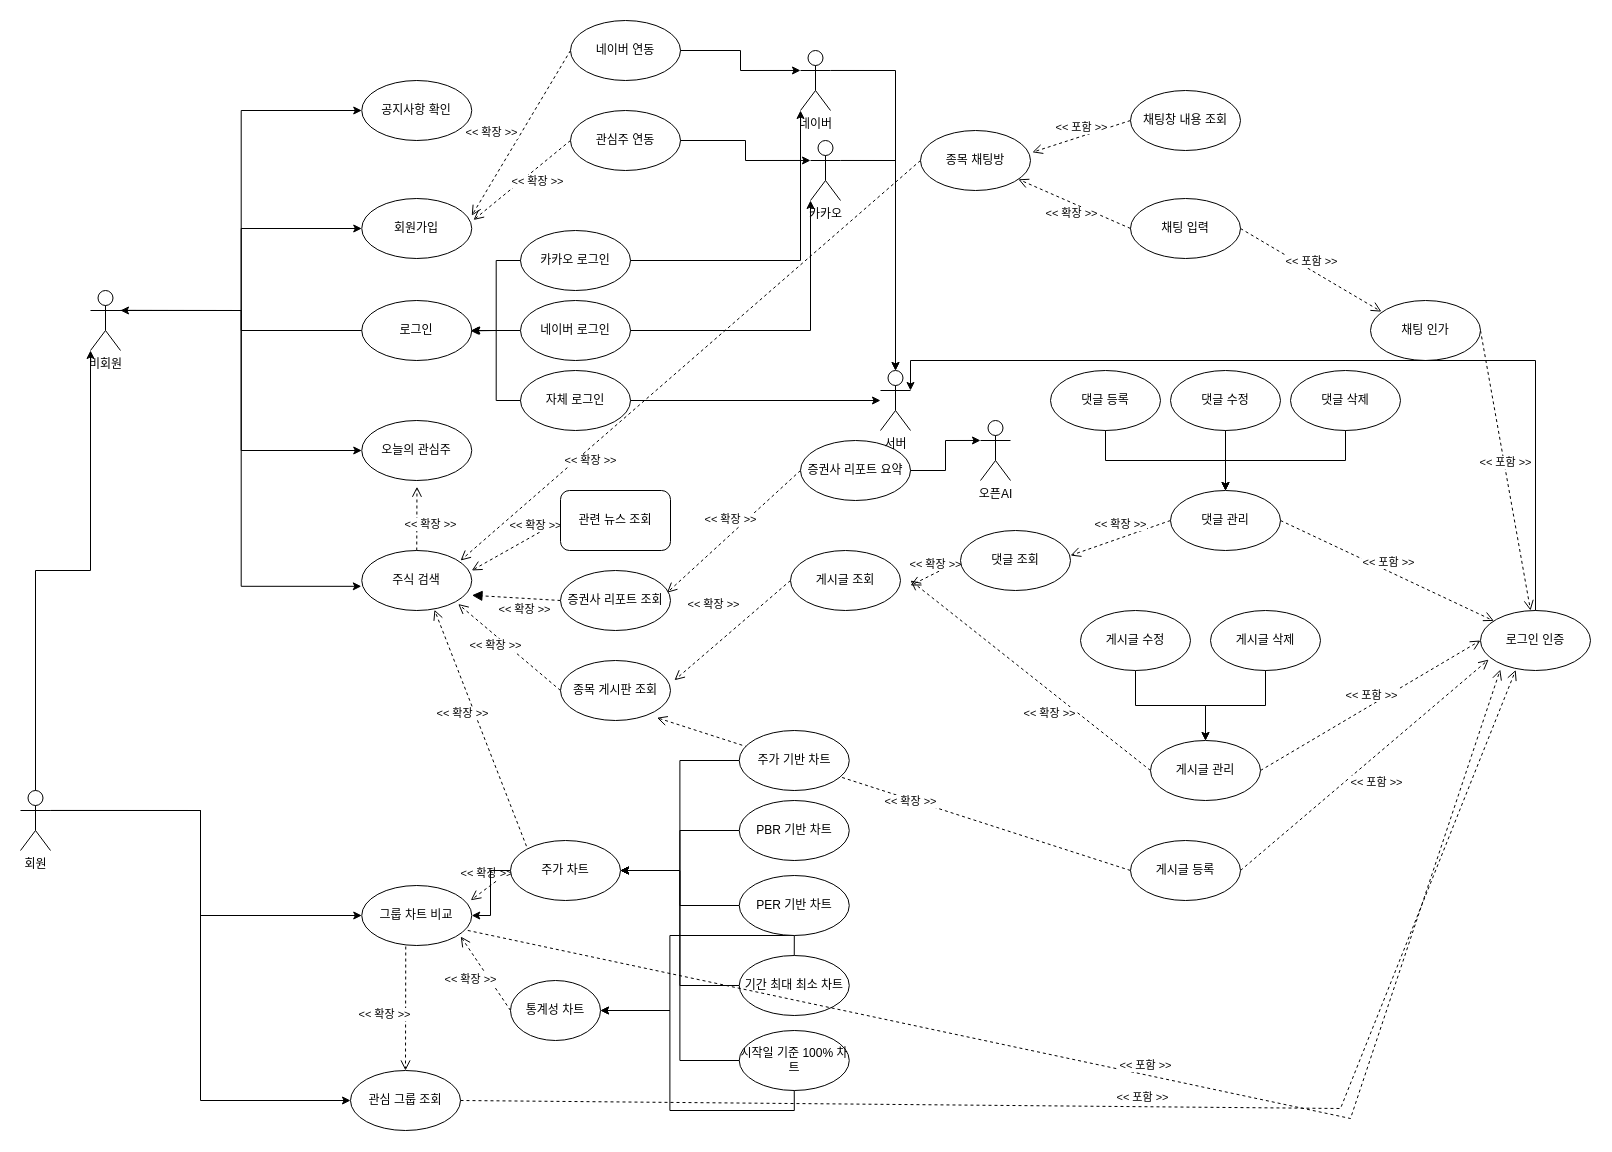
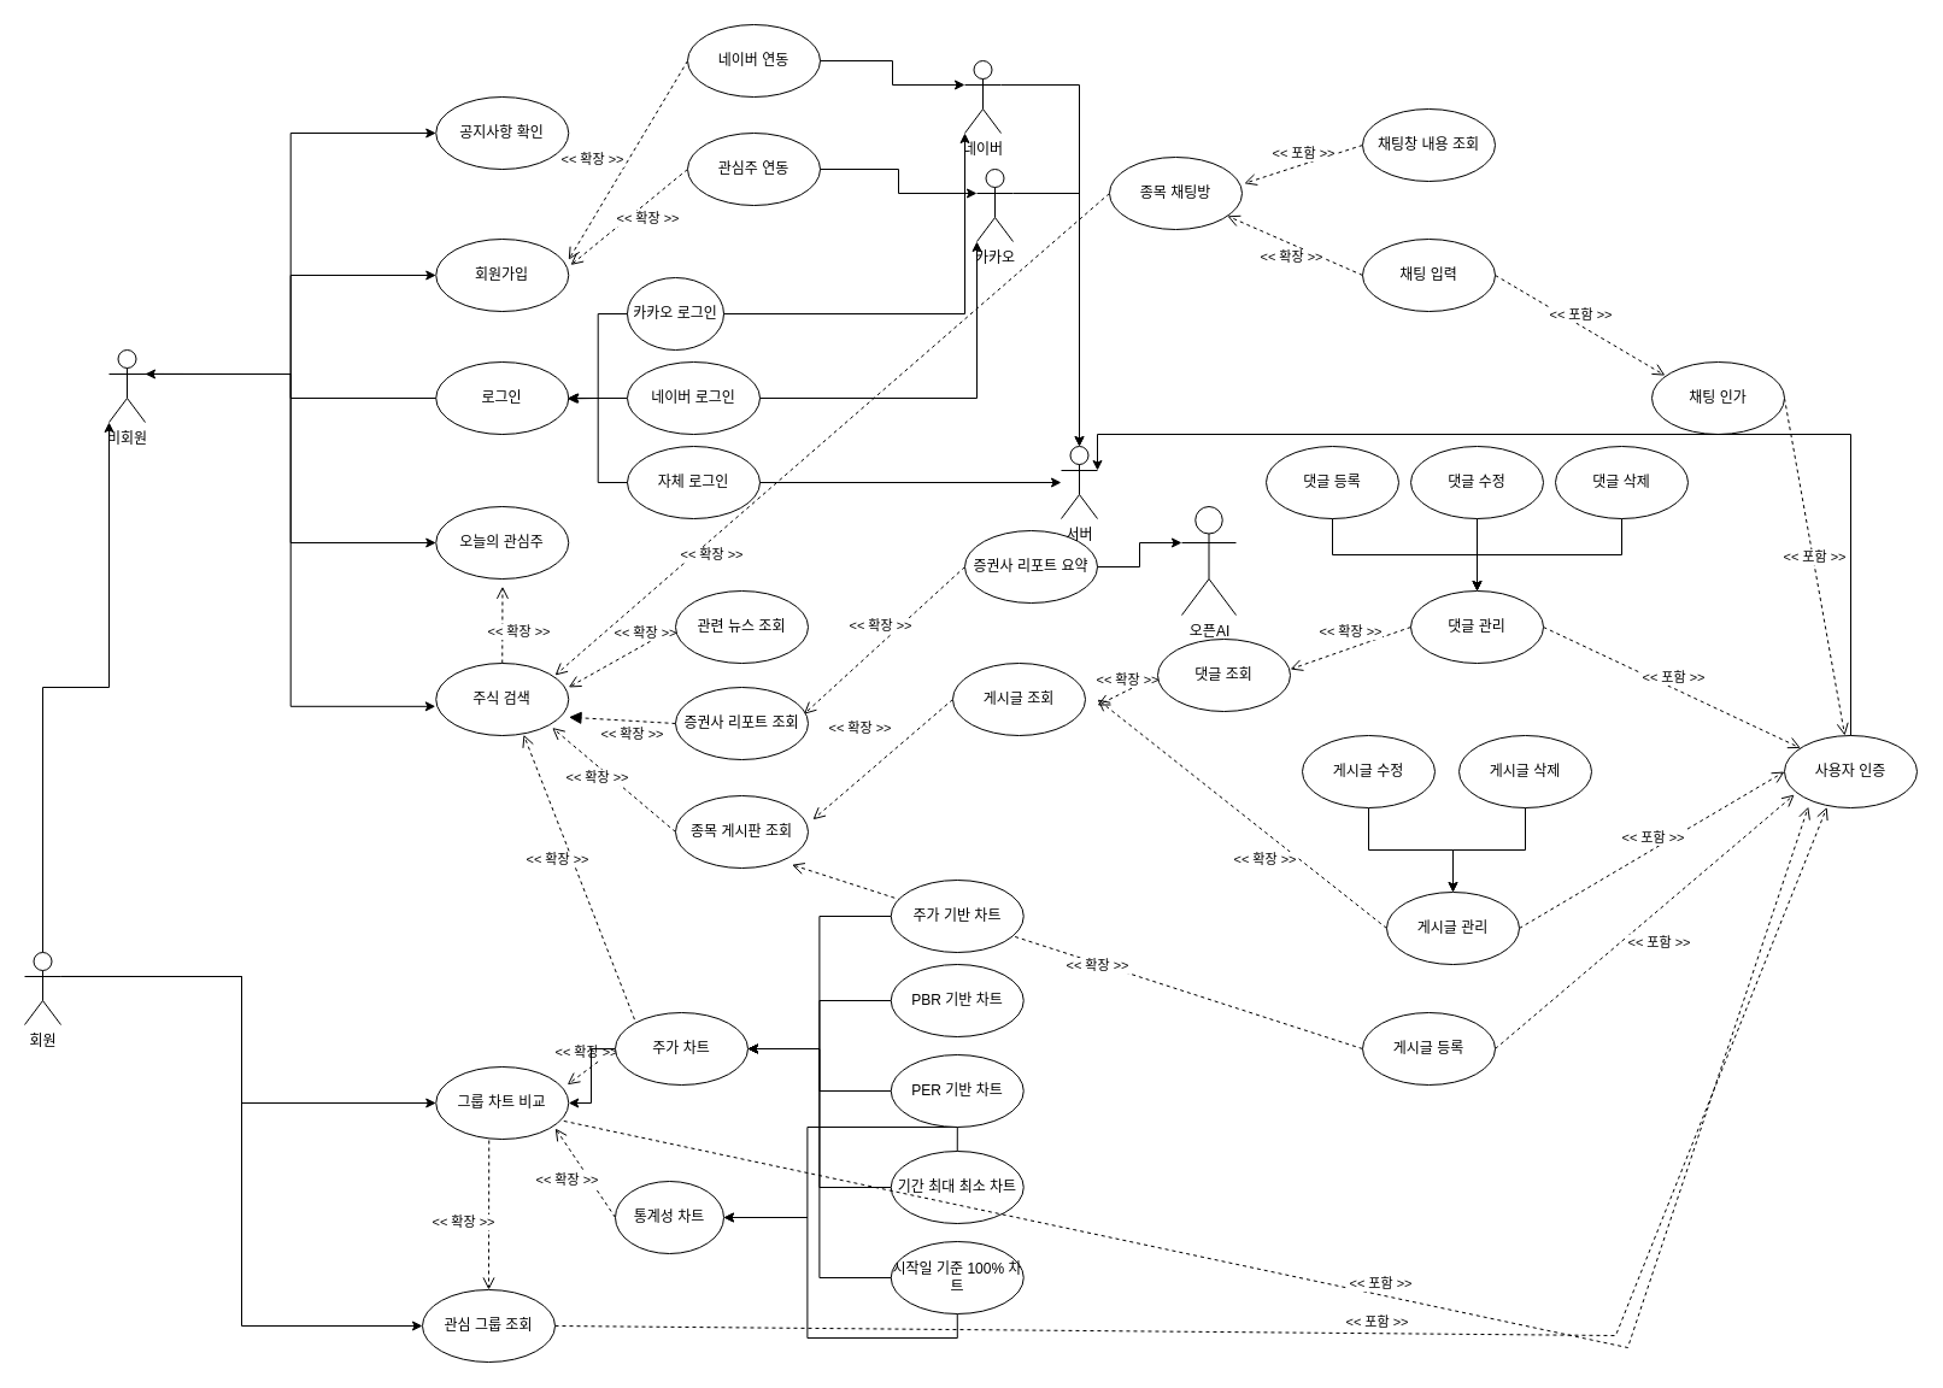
- <mxCell id="91" value="카카오 로그인" style="ellipse;whiteSpace=wrap;html=1;points=[[0,0,0,0,0],[0,0.5,0,0,0],[0,1,0,0,0],[0.5,0,0,0,0],[0.5,1,0,0,0],[1,0,0,0,0],[1,0.5,0,0,0],[1,1,0,0,0]];" vertex="1" parent="1"><mxGeometry x="520" y="230" width="110" height="60" as="geometry" /></mxCell>
+ <mxCell id="91" value="카카오 로그인" style="ellipse;whiteSpace=wrap;html=1;points=[[0,0,0,0,0],[0,0.5,0,0,0],[0,1,0,0,0],[0.5,0,0,0,0],[0.5,1,0,0,0],[1,0,0,0,0],[1,0.5,0,0,0],[1,1,0,0,0]];" vertex="1" parent="1"><mxGeometry x="520" y="230" width="80" height="60" as="geometry" /></mxCell>
- <mxCell id="37" value="오픈AI" style="shape=umlActor;verticalLabelPosition=bottom;verticalAlign=top;html=1;" vertex="1" parent="1"><mxGeometry x="980" y="420" width="30" height="60" as="geometry" /></mxCell>
+ <mxCell id="37" value="오픈AI" style="shape=umlActor;verticalLabelPosition=bottom;verticalAlign=top;html=1;" vertex="1" parent="1"><mxGeometry x="980" y="420" width="45" height="90" as="geometry" /></mxCell>
- <mxCell id="64" value="관련 뉴스 조회" style="whiteSpace=wrap;html=1;points=[[0,0,0,0,0],[0,0.5,0,0,0],[0,1,0,0,0],[0.5,0,0,0,0],[0.5,1,0,0,0],[1,0,0,0,0],[1,0.5,0,0,0],[1,1,0,0,0]];rounded=1;" vertex="1" parent="1"><mxGeometry x="560" y="490" width="110" height="60" as="geometry" /></mxCell>
+ <mxCell id="64" value="관련 뉴스 조회" style="ellipse;whiteSpace=wrap;html=1;points=[[0,0,0,0,0],[0,0.5,0,0,0],[0,1,0,0,0],[0.5,0,0,0,0],[0.5,1,0,0,0],[1,0,0,0,0],[1,0.5,0,0,0],[1,1,0,0,0]];" vertex="1" parent="1"><mxGeometry x="560" y="490" width="110" height="60" as="geometry" /></mxCell>
- <mxCell id="87" value="로그인 인증" style="ellipse;whiteSpace=wrap;html=1;points=[[0,0,0,0,0],[0,0.5,0,0,0],[0,1,0,0,0],[0.5,0,0,0,0],[0.5,1,0,0,0],[1,0,0,0,0],[1,0.5,0,0,0],[1,1,0,0,0]];" vertex="1" parent="1"><mxGeometry x="1480" y="610" width="110" height="60" as="geometry" /></mxCell>
+ <mxCell id="87" value="사용자 인증" style="ellipse;whiteSpace=wrap;html=1;points=[[0,0,0,0,0],[0,0.5,0,0,0],[0,1,0,0,0],[0.5,0,0,0,0],[0.5,1,0,0,0],[1,0,0,0,0],[1,0.5,0,0,0],[1,1,0,0,0]];" vertex="1" parent="1"><mxGeometry x="1480" y="610" width="110" height="60" as="geometry" /></mxCell>
